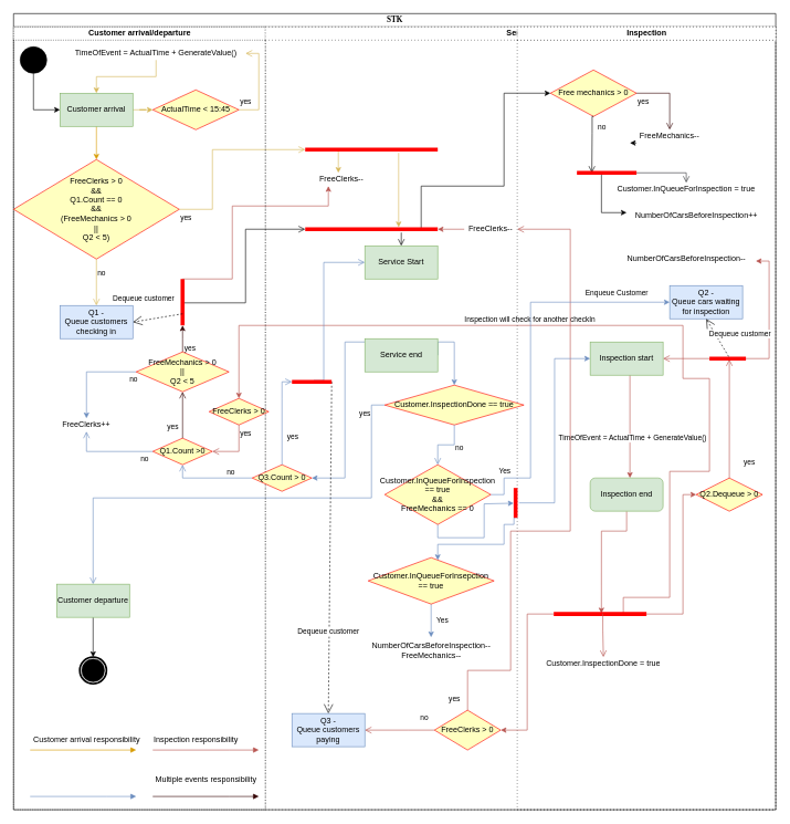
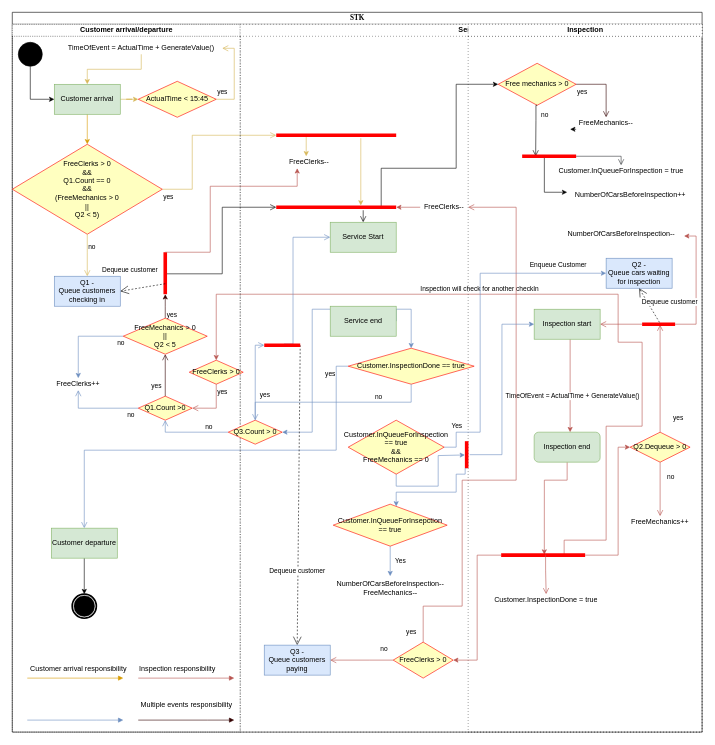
- <mxCell id="101" value="no" style="edgeStyle=orthogonalEdgeStyle;html=1;align=left;verticalAlign=bottom;endArrow=open;endSize=8;strokeColor=#6c8ebf;rounded=0;exitX=0.5;exitY=1;exitDx=0;exitDy=0;fillColor=#dae8fc;entryX=0.5;entryY=0;entryDx=0;entryDy=0;" parent="46" source="100" target="111" edge="1"><mxGeometry x="-0.333" y="-15" relative="1" as="geometry"><mxPoint x="330" y="650" as="targetPoint" /><mxPoint x="15" y="15" as="offset" /></mxGeometry></mxCell>
+ <mxCell id="101" value="no" style="edgeStyle=orthogonalEdgeStyle;html=1;align=left;verticalAlign=bottom;endArrow=open;endSize=8;strokeColor=#6c8ebf;rounded=0;exitX=0.5;exitY=1;exitDx=0;exitDy=0;fillColor=#dae8fc;" parent="46" source="100" target="84" edge="1"><mxGeometry x="-0.333" y="-15" relative="1" as="geometry"><mxPoint x="330" y="650" as="targetPoint" /><mxPoint x="15" y="15" as="offset" /></mxGeometry></mxCell>
+ <mxCell id="71" value="no" style="edgeStyle=orthogonalEdgeStyle;html=1;align=left;verticalAlign=bottom;endArrow=open;endSize=8;strokeColor=#b85450;rounded=0;exitX=0.5;exitY=1;exitDx=0;exitDy=0;fillColor=#f8cecc;entryX=0.5;entryY=0;entryDx=0;entryDy=0;" parent="54" source="70" target="77" edge="1"><mxGeometry x="-0.25" y="10" relative="1" as="geometry"><mxPoint x="320" y="810" as="targetPoint" /><Array as="points" /><mxPoint as="offset" /></mxGeometry></mxCell>
+ <mxCell id="77" value="FreeMechanics++" style="text;html=1;strokeColor=none;fillColor=none;align=center;verticalAlign=middle;whiteSpace=wrap;overflow=hidden;" parent="54" vertex="1"><mxGeometry x="270" y="820" width="100" height="20" as="geometry" /></mxCell>
